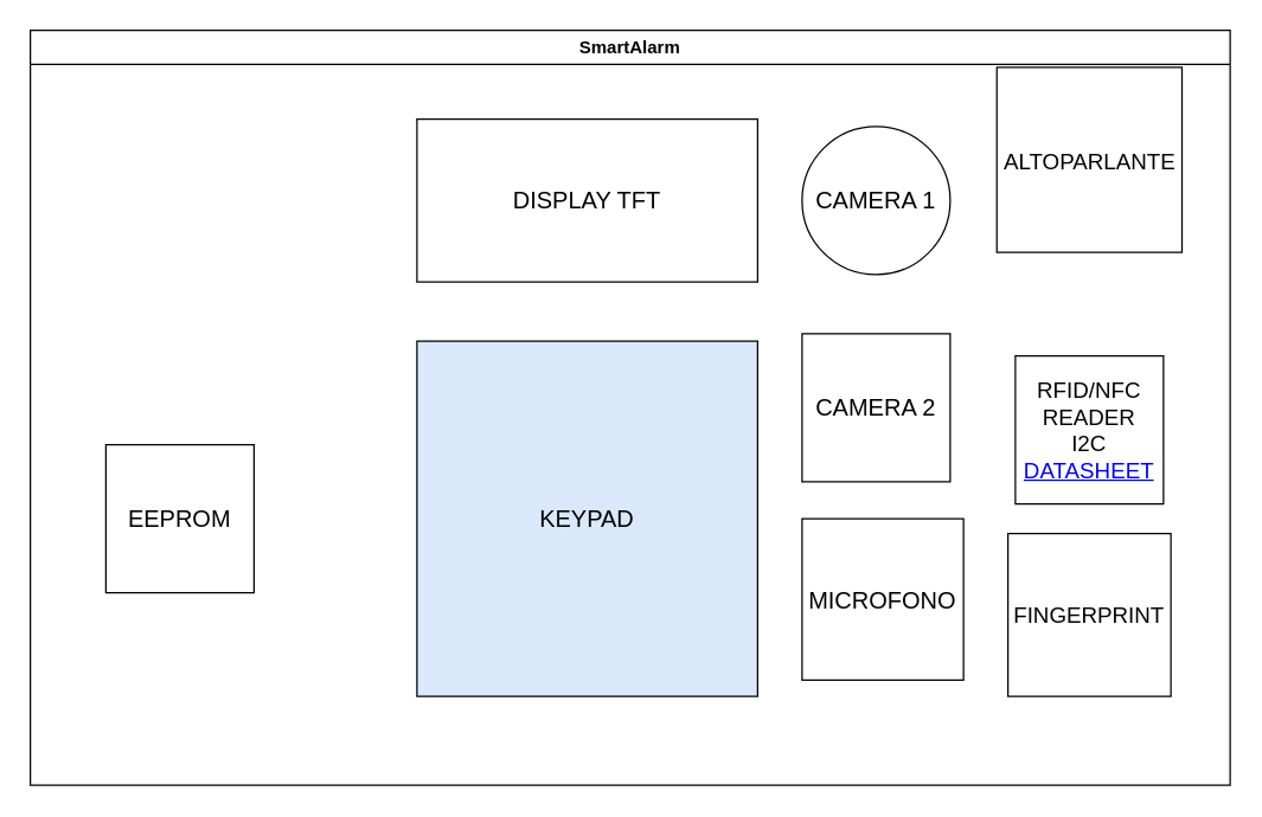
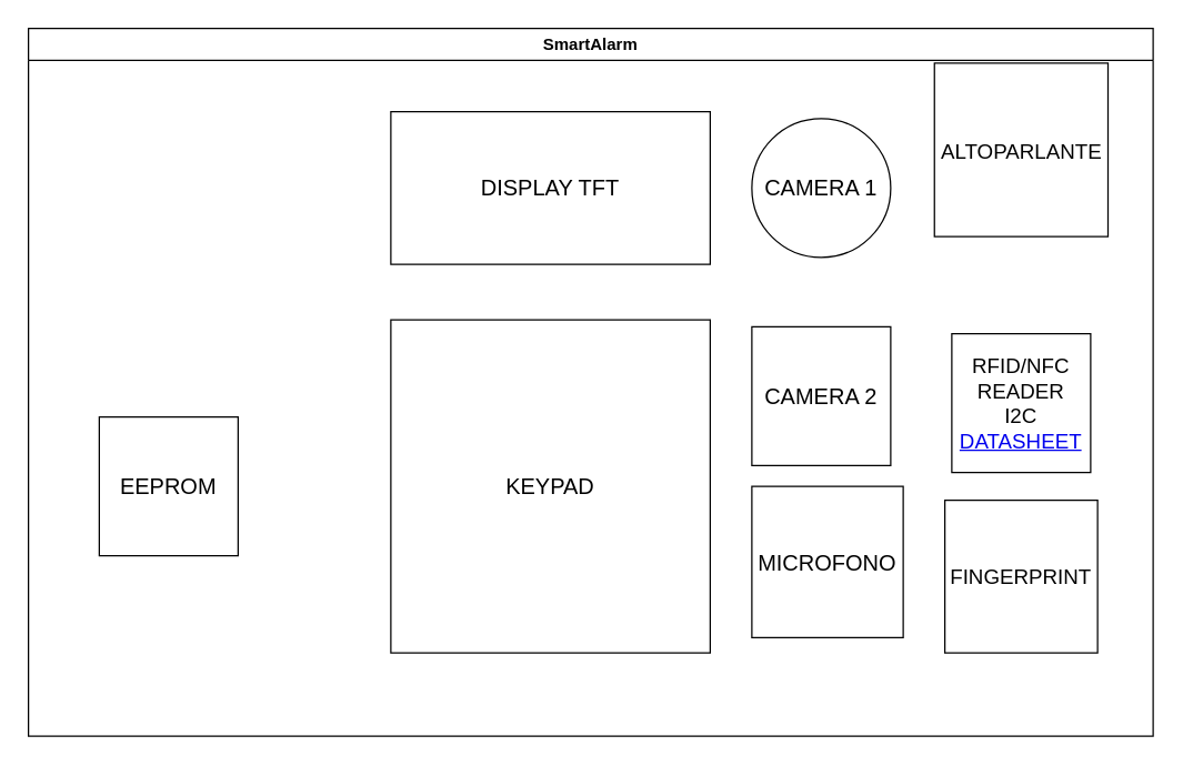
- <mxCell id="10" value="&lt;div&gt;&lt;font style=&quot;font-size: 16px;&quot;&gt;CAMERA 2&lt;/font&gt;&lt;/div&gt;" style="whiteSpace=wrap;html=1;aspect=fixed;" parent="2" vertex="1"><mxGeometry x="521" y="205" width="100" height="100" as="geometry" /></mxCell>
+ <mxCell id="10" value="&lt;div&gt;&lt;font style=&quot;font-size: 16px;&quot;&gt;CAMERA 2&lt;/font&gt;&lt;/div&gt;" style="whiteSpace=wrap;html=1;aspect=fixed;" parent="2" vertex="1"><mxGeometry x="521" y="215" width="100" height="100" as="geometry" /></mxCell>
- <mxCell id="7" value="&lt;font style=&quot;font-size: 16px;&quot;&gt;KEYPAD&lt;/font&gt;" style="rounded=0;whiteSpace=wrap;html=1;fillColor=#dae8fc;" parent="2" vertex="1"><mxGeometry x="261" y="210" width="230" height="240" as="geometry" /></mxCell>
+ <mxCell id="7" value="&lt;font style=&quot;font-size: 16px;&quot;&gt;KEYPAD&lt;/font&gt;" style="rounded=0;whiteSpace=wrap;html=1;" parent="2" vertex="1"><mxGeometry x="261" y="210" width="230" height="240" as="geometry" /></mxCell>
